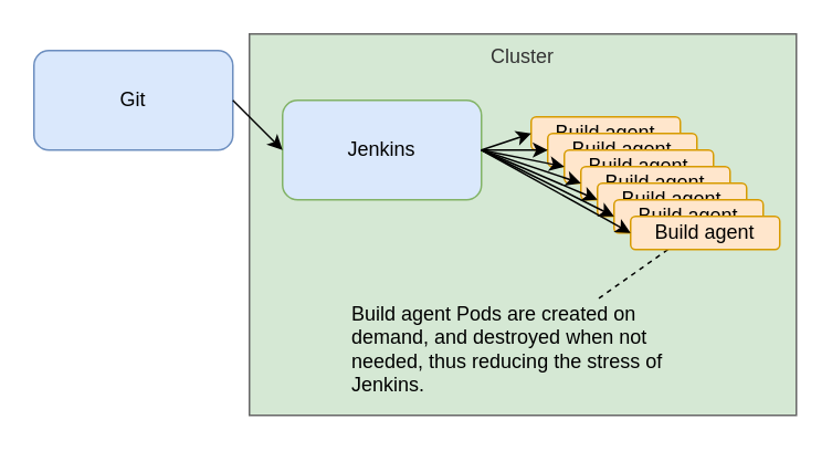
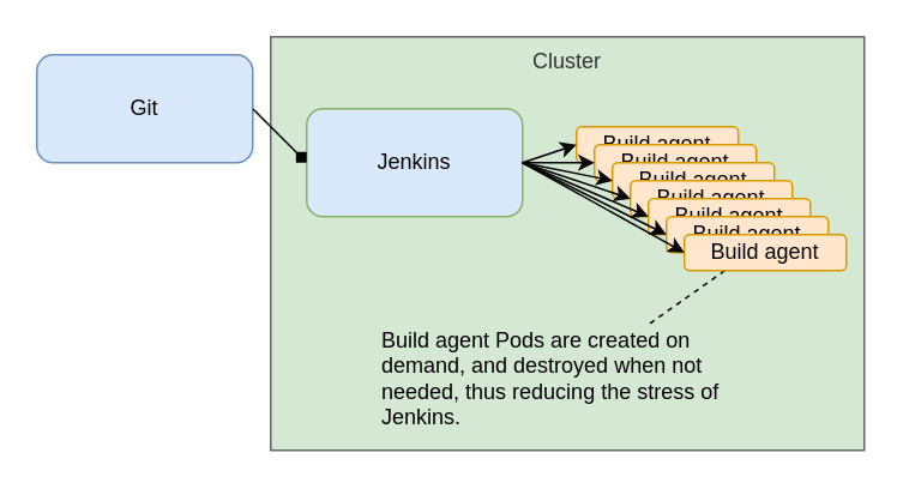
- <mxCell id="5" value="" style="endArrow=classic;html=1;exitX=1;exitY=0.5;exitDx=0;exitDy=0;entryX=0;entryY=0.5;entryDx=0;entryDy=0;" edge="1" parent="1" source="2" target="4"><mxGeometry width="50" height="50" relative="1" as="geometry"><mxPoint x="70" y="180" as="sourcePoint" /><mxPoint x="120" y="130" as="targetPoint" /></mxGeometry></mxCell>
+ <mxCell id="5" value="" style="endArrow=diamond;html=1;exitX=1;exitY=0.5;exitDx=0;exitDy=0;entryX=0;entryY=0.5;entryDx=0;entryDy=0;" edge="1" parent="1" source="2" target="4"><mxGeometry width="50" height="50" relative="1" as="geometry"><mxPoint x="70" y="180" as="sourcePoint" /><mxPoint x="120" y="130" as="targetPoint" /></mxGeometry></mxCell>
